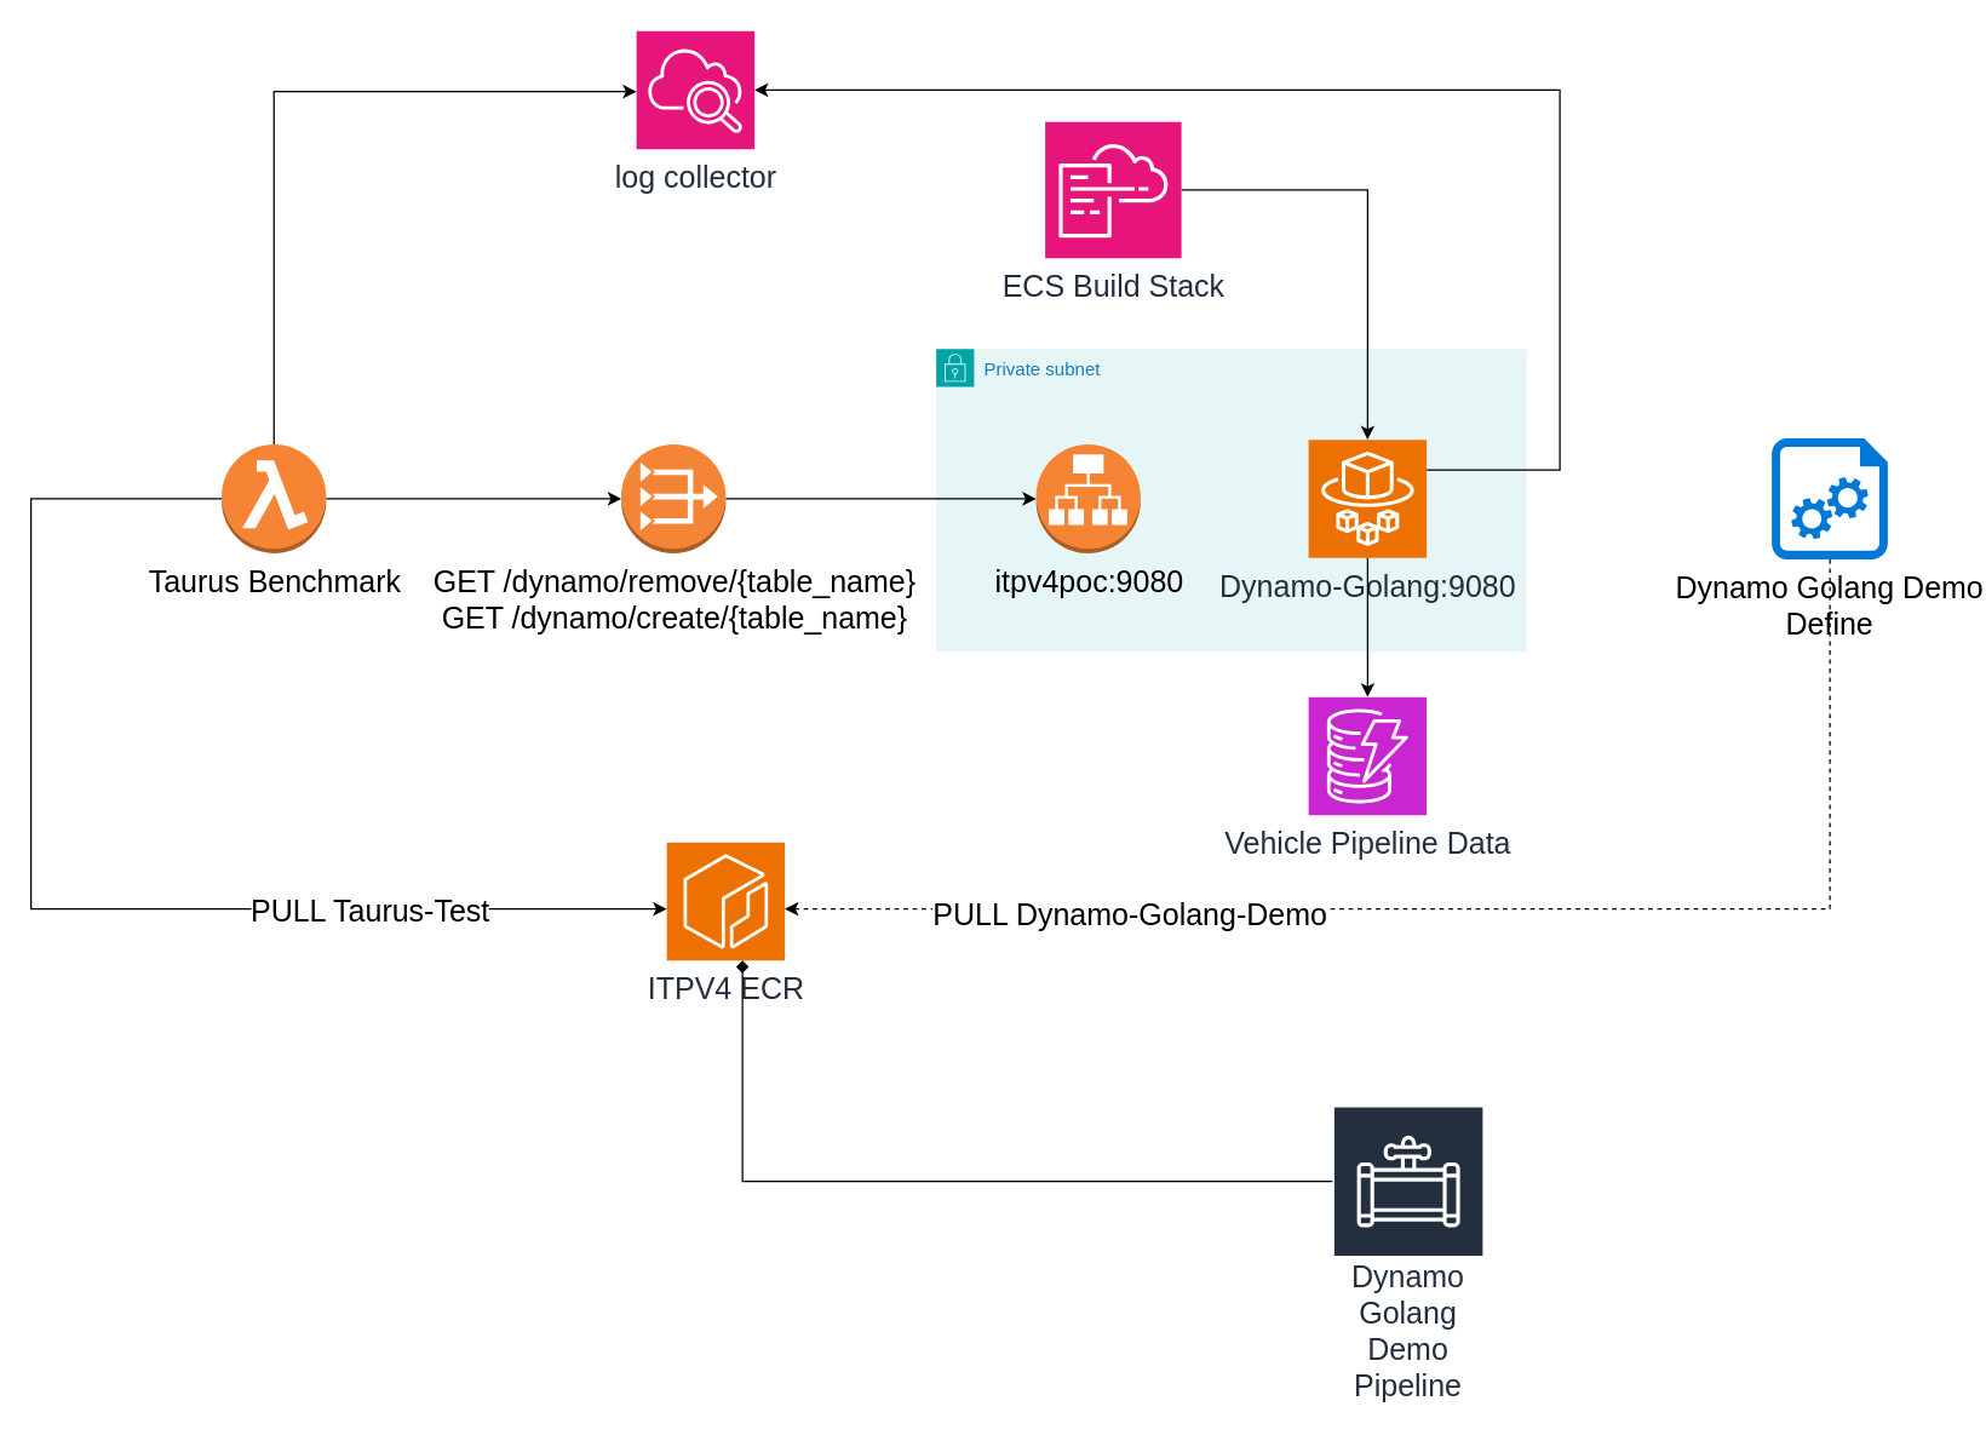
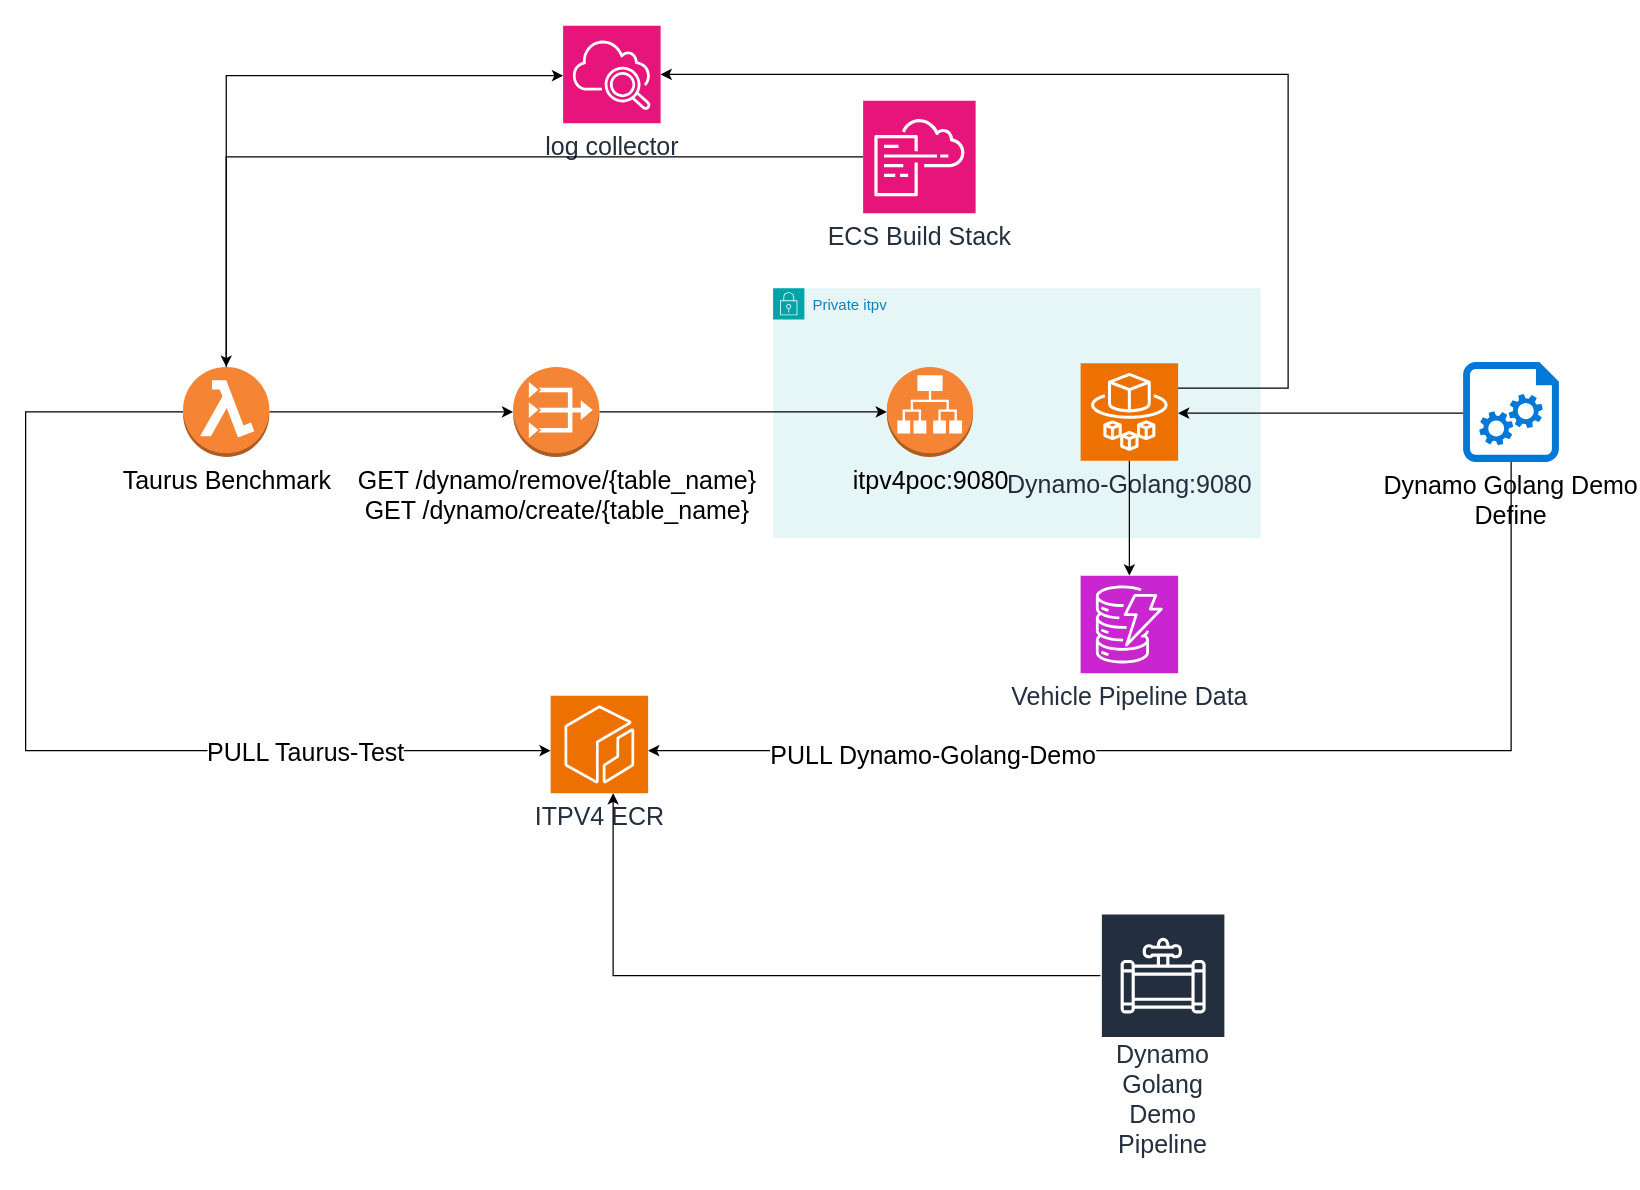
- <mxCell id="13" value="log collector" style="sketch=0;points=[[0,0,0],[0.25,0,0],[0.5,0,0],[0.75,0,0],[1,0,0],[0,1,0],[0.25,1,0],[0.5,1,0],[0.75,1,0],[1,1,0],[0,0.25,0],[0,0.5,0],[0,0.75,0],[1,0.25,0],[1,0.5,0],[1,0.75,0]];points=[[0,0,0],[0.25,0,0],[0.5,0,0],[0.75,0,0],[1,0,0],[0,1,0],[0.25,1,0],[0.5,1,0],[0.75,1,0],[1,1,0],[0,0.25,0],[0,0.5,0],[0,0.75,0],[1,0.25,0],[1,0.5,0],[1,0.75,0]];outlineConnect=0;fontColor=#232F3E;fillColor=#E7157B;strokeColor=#ffffff;dashed=0;verticalLabelPosition=bottom;verticalAlign=top;align=center;html=1;fontSize=20;fontStyle=0;aspect=fixed;shape=mxgraph.aws4.resourceIcon;resIcon=mxgraph.aws4.cloudwatch_2;" vertex="1" parent="1"><mxGeometry x="420" y="20" width="78" height="78" as="geometry" /></mxCell>
+ <mxCell id="13" value="log collector" style="sketch=0;points=[[0,0,0],[0.25,0,0],[0.5,0,0],[0.75,0,0],[1,0,0],[0,1,0],[0.25,1,0],[0.5,1,0],[0.75,1,0],[1,1,0],[0,0.25,0],[0,0.5,0],[0,0.75,0],[1,0.25,0],[1,0.5,0],[1,0.75,0]];points=[[0,0,0],[0.25,0,0],[0.5,0,0],[0.75,0,0],[1,0,0],[0,1,0],[0.25,1,0],[0.5,1,0],[0.75,1,0],[1,1,0],[0,0.25,0],[0,0.5,0],[0,0.75,0],[1,0.25,0],[1,0.5,0],[1,0.75,0]];outlineConnect=0;fontColor=#232F3E;fillColor=#E7157B;strokeColor=#ffffff;dashed=0;verticalLabelPosition=bottom;verticalAlign=top;align=center;html=1;fontSize=20;fontStyle=0;aspect=fixed;shape=mxgraph.aws4.resourceIcon;resIcon=mxgraph.aws4.cloudwatch_2;" vertex="1" parent="1"><mxGeometry x="450" y="20" width="78" height="78" as="geometry" /></mxCell>
- <mxCell id="23" style="edgeStyle=orthogonalEdgeStyle;rounded=0;orthogonalLoop=1;jettySize=auto;html=1;" edge="1" parent="1" source="24" target="4"><mxGeometry relative="1" as="geometry" /></mxCell>
+ <mxCell id="23" style="edgeStyle=orthogonalEdgeStyle;rounded=0;orthogonalLoop=1;jettySize=auto;html=1;" edge="1" parent="1" source="24" target="10"><mxGeometry relative="1" as="geometry" /></mxCell>
- <mxCell id="2" value="Private subnet" style="points=[[0,0],[0.25,0],[0.5,0],[0.75,0],[1,0],[1,0.25],[1,0.5],[1,0.75],[1,1],[0.75,1],[0.5,1],[0.25,1],[0,1],[0,0.75],[0,0.5],[0,0.25]];outlineConnect=0;gradientColor=none;html=1;whiteSpace=wrap;fontSize=12;fontStyle=0;container=1;pointerEvents=0;collapsible=0;recursiveResize=0;shape=mxgraph.aws4.group;grIcon=mxgraph.aws4.group_security_group;grStroke=0;strokeColor=#00A4A6;fillColor=#E6F6F7;verticalAlign=top;align=left;spacingLeft=30;fontColor=#147EBA;dashed=0;" vertex="1" parent="1"><mxGeometry x="618" y="230" width="390" height="200" as="geometry" /></mxCell>
+ <mxCell id="2" value="Private itpv" style="points=[[0,0],[0.25,0],[0.5,0],[0.75,0],[1,0],[1,0.25],[1,0.5],[1,0.75],[1,1],[0.75,1],[0.5,1],[0.25,1],[0,1],[0,0.75],[0,0.5],[0,0.25]];outlineConnect=0;gradientColor=none;html=1;whiteSpace=wrap;fontSize=12;fontStyle=0;container=1;pointerEvents=0;collapsible=0;recursiveResize=0;shape=mxgraph.aws4.group;grIcon=mxgraph.aws4.group_security_group;grStroke=0;strokeColor=#00A4A6;fillColor=#E6F6F7;verticalAlign=top;align=left;spacingLeft=30;fontColor=#147EBA;dashed=0;" vertex="1" parent="1"><mxGeometry x="618" y="230" width="390" height="200" as="geometry" /></mxCell>
- <mxCell id="3" value="itpv4poc:9080" style="outlineConnect=0;dashed=0;verticalLabelPosition=bottom;verticalAlign=top;align=center;html=1;shape=mxgraph.aws3.application_load_balancer;fillColor=#F58534;gradientColor=none;fontSize=20;" vertex="1" parent="2"><mxGeometry x="66" y="63" width="69" height="72" as="geometry" /></mxCell>
+ <mxCell id="3" value="itpv4poc:9080" style="outlineConnect=0;dashed=0;verticalLabelPosition=bottom;verticalAlign=top;align=center;html=1;shape=mxgraph.aws3.application_load_balancer;fillColor=#F58534;gradientColor=none;fontSize=20;" vertex="1" parent="2"><mxGeometry x="91" y="63" width="69" height="72" as="geometry" /></mxCell>
+ <mxCell id="18" style="edgeStyle=orthogonalEdgeStyle;rounded=0;orthogonalLoop=1;jettySize=auto;html=1;" edge="1" parent="1" source="19" target="4"><mxGeometry relative="1" as="geometry"><Array as="points"><mxPoint x="980" y="330" /><mxPoint x="980" y="330" /></Array></mxGeometry></mxCell>
- <mxCell id="16" style="edgeStyle=orthogonalEdgeStyle;rounded=0;orthogonalLoop=1;jettySize=auto;html=1;dashed=1;" edge="1" parent="1" source="19" target="15"><mxGeometry relative="1" as="geometry"><mxPoint x="550" y="600" as="targetPoint" /><Array as="points"><mxPoint x="1208" y="600" /></Array></mxGeometry></mxCell>
+ <mxCell id="16" style="edgeStyle=orthogonalEdgeStyle;rounded=0;orthogonalLoop=1;jettySize=auto;html=1;" edge="1" parent="1" source="19" target="15"><mxGeometry relative="1" as="geometry"><mxPoint x="550" y="600" as="targetPoint" /><Array as="points"><mxPoint x="1208" y="600" /></Array></mxGeometry></mxCell>
- <mxCell id="21" style="edgeStyle=orthogonalEdgeStyle;rounded=0;orthogonalLoop=1;jettySize=auto;html=1;endArrow=diamond;" edge="1" parent="1" source="22" target="15"><mxGeometry relative="1" as="geometry"><Array as="points"><mxPoint x="490" y="780" /></Array></mxGeometry></mxCell>
+ <mxCell id="21" style="edgeStyle=orthogonalEdgeStyle;rounded=0;orthogonalLoop=1;jettySize=auto;html=1;" edge="1" parent="1" source="22" target="15"><mxGeometry relative="1" as="geometry"><Array as="points"><mxPoint x="490" y="780" /></Array></mxGeometry></mxCell>
